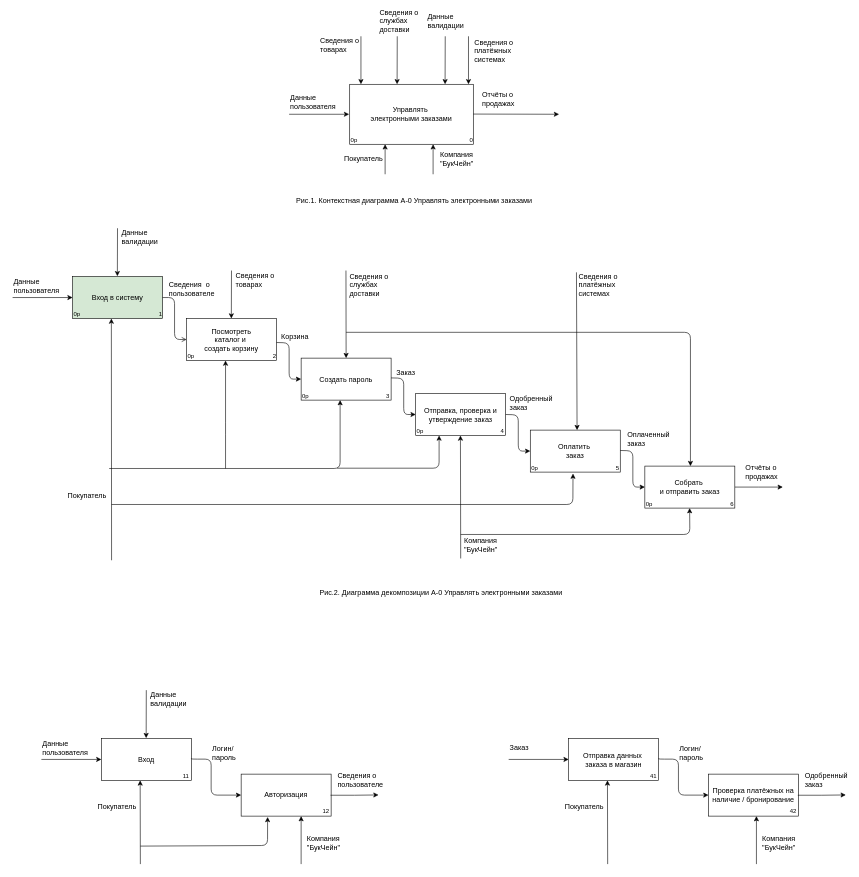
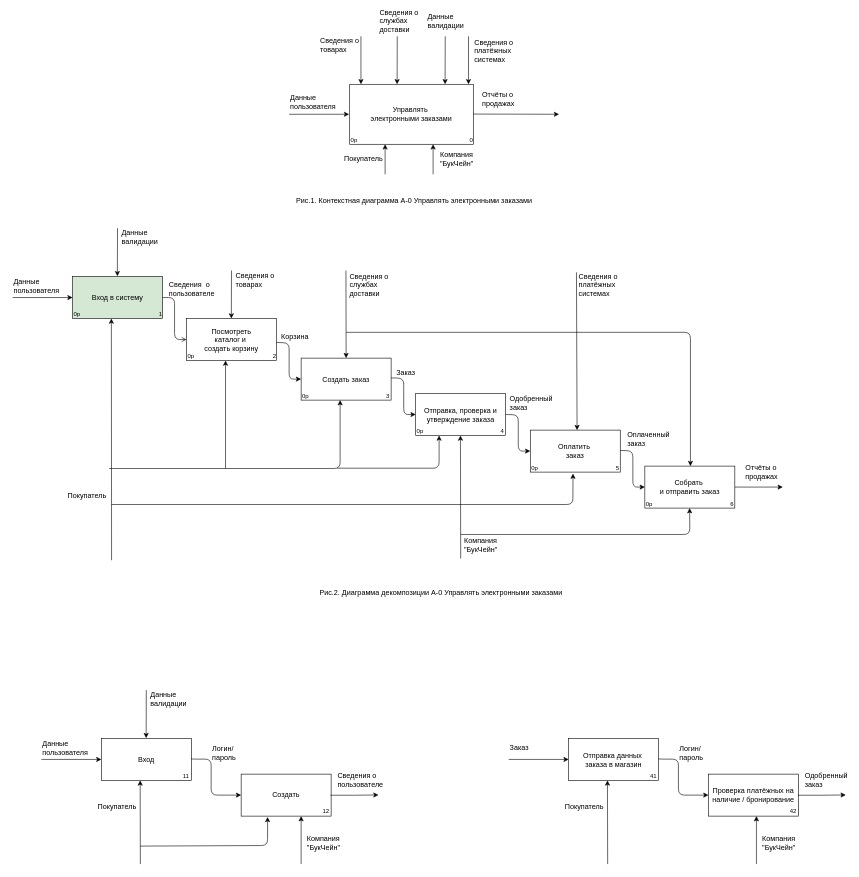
- <mxCell id="31" value="Создать пароль" style="rounded=0;whiteSpace=wrap;html=1;" vertex="1" parent="1"><mxGeometry x="501" y="596.5" width="150" height="70" as="geometry" /></mxCell>
+ <mxCell id="31" value="Создать заказ" style="rounded=0;whiteSpace=wrap;html=1;" vertex="1" parent="1"><mxGeometry x="501" y="596.5" width="150" height="70" as="geometry" /></mxCell>
- <mxCell id="36" value="Отправка, проверка и&lt;div&gt;утверждение заказ&lt;/div&gt;" style="rounded=0;whiteSpace=wrap;html=1;" vertex="1" parent="1"><mxGeometry x="692" y="655.5" width="150" height="70" as="geometry" /></mxCell>
+ <mxCell id="36" value="Отправка, проверка и&lt;div&gt;утверждение заказа&lt;/div&gt;" style="rounded=0;whiteSpace=wrap;html=1;" vertex="1" parent="1"><mxGeometry x="692" y="655.5" width="150" height="70" as="geometry" /></mxCell>
- <mxCell id="78" value="Авторизация" style="rounded=0;whiteSpace=wrap;html=1;" vertex="1" parent="1"><mxGeometry x="401" y="1290" width="150" height="70" as="geometry" /></mxCell>
+ <mxCell id="78" value="Создать" style="rounded=0;whiteSpace=wrap;html=1;" vertex="1" parent="1"><mxGeometry x="401" y="1290" width="150" height="70" as="geometry" /></mxCell>
